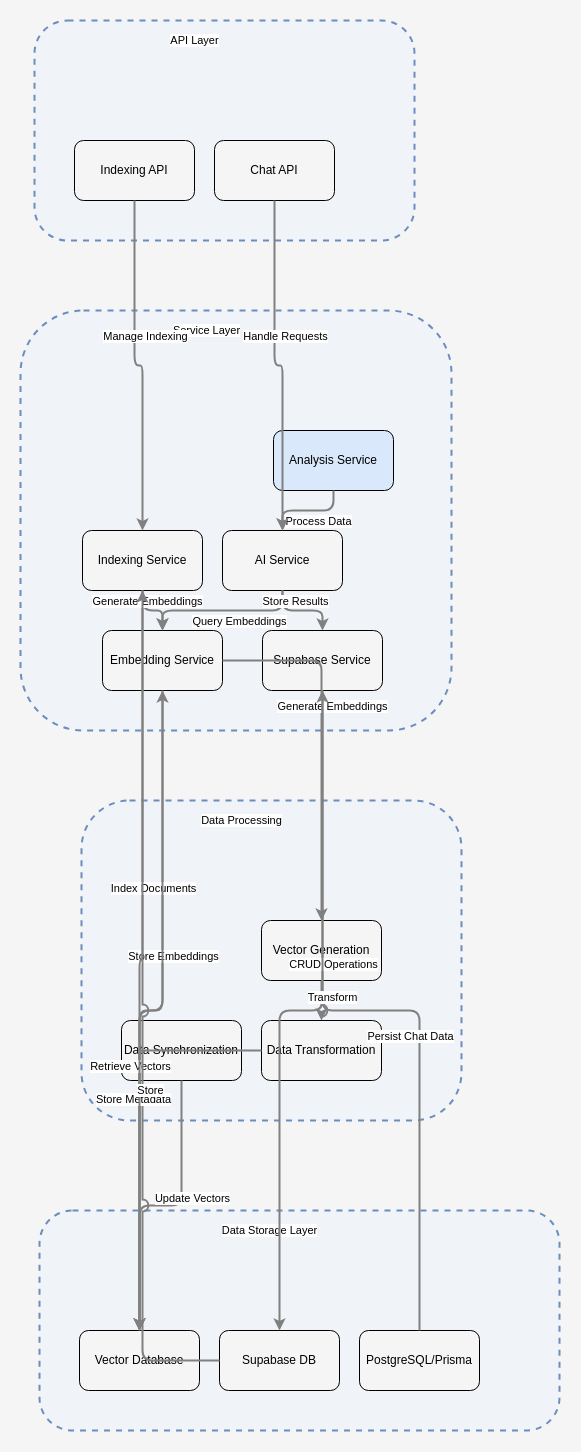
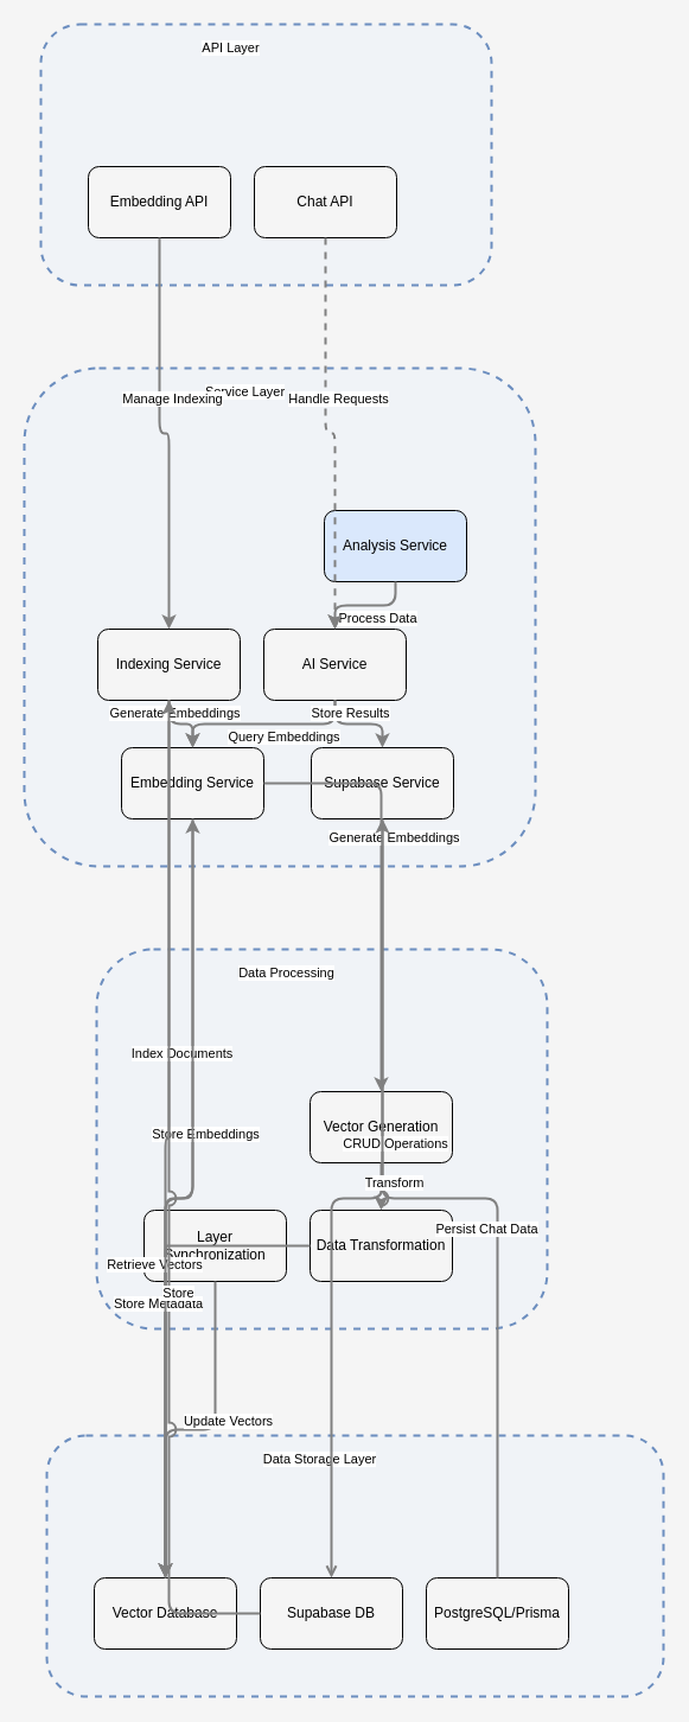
- <mxCell id="9" value="Indexing API" style="rounded=1;whiteSpace=wrap;html=1;fillColor=#f5f5f5;" parent="7" vertex="1"><mxGeometry x="40" y="120" width="120" height="60" as="geometry" /></mxCell>
+ <mxCell id="9" value="Embedding API" style="rounded=1;whiteSpace=wrap;html=1;fillColor=#f5f5f5;" parent="7" vertex="1"><mxGeometry x="40" y="120" width="120" height="60" as="geometry" /></mxCell>
- <mxCell id="39" style="edgeStyle=orthogonalEdgeStyle;rounded=1;orthogonalLoop=1;jettySize=auto;html=1;strokeColor=#808080;strokeWidth=2;jumpStyle=arc;jumpSize=10;spacing=15;labelBackgroundColor=white;labelBorderColor=none;" parent="1" source="8" target="15" edge="1"><mxGeometry relative="1" as="geometry" /></mxCell>
+ <mxCell id="39" style="edgeStyle=orthogonalEdgeStyle;rounded=1;orthogonalLoop=1;jettySize=auto;html=1;strokeColor=#808080;strokeWidth=2;jumpStyle=arc;jumpSize=10;spacing=15;labelBackgroundColor=white;labelBorderColor=none;dashed=1;" parent="1" source="8" target="15" edge="1"><mxGeometry relative="1" as="geometry" /></mxCell>
- <mxCell id="3" value="Data Synchronization" style="rounded=1;whiteSpace=wrap;html=1;fillColor=#f5f5f5;" parent="2" vertex="1"><mxGeometry x="40" y="220" width="120" height="60" as="geometry" /></mxCell>
+ <mxCell id="3" value="Layer Synchronization" style="rounded=1;whiteSpace=wrap;html=1;fillColor=#f5f5f5;" parent="2" vertex="1"><mxGeometry x="40" y="220" width="120" height="60" as="geometry" /></mxCell>
- <mxCell id="29" style="edgeStyle=orthogonalEdgeStyle;rounded=1;orthogonalLoop=1;jettySize=auto;html=1;strokeColor=#808080;strokeWidth=2;jumpStyle=arc;jumpSize=10;spacing=15;labelBackgroundColor=white;labelBorderColor=none;" parent="1" source="14" target="19" edge="1"><mxGeometry relative="1" as="geometry" /></mxCell>
+ <mxCell id="29" style="edgeStyle=orthogonalEdgeStyle;rounded=1;orthogonalLoop=1;jettySize=auto;html=1;strokeColor=#808080;strokeWidth=2;jumpStyle=arc;jumpSize=10;spacing=15;labelBackgroundColor=white;labelBorderColor=none;endArrow=open;" parent="1" source="14" target="19" edge="1"><mxGeometry relative="1" as="geometry" /></mxCell>
